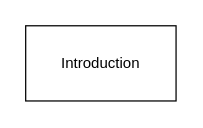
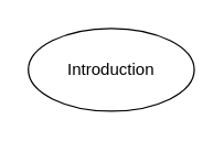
- <mxCell id="2" value="Introduction" style="rounded=0;whiteSpace=wrap;html=1;" parent="1" vertex="1"><mxGeometry x="20" y="20" width="120" height="60" as="geometry" /></mxCell>
+ <mxCell id="2" value="Introduction" style="ellipse;whiteSpace=wrap;html=1;" parent="1" vertex="1"><mxGeometry x="20" y="20" width="120" height="60" as="geometry" /></mxCell>
